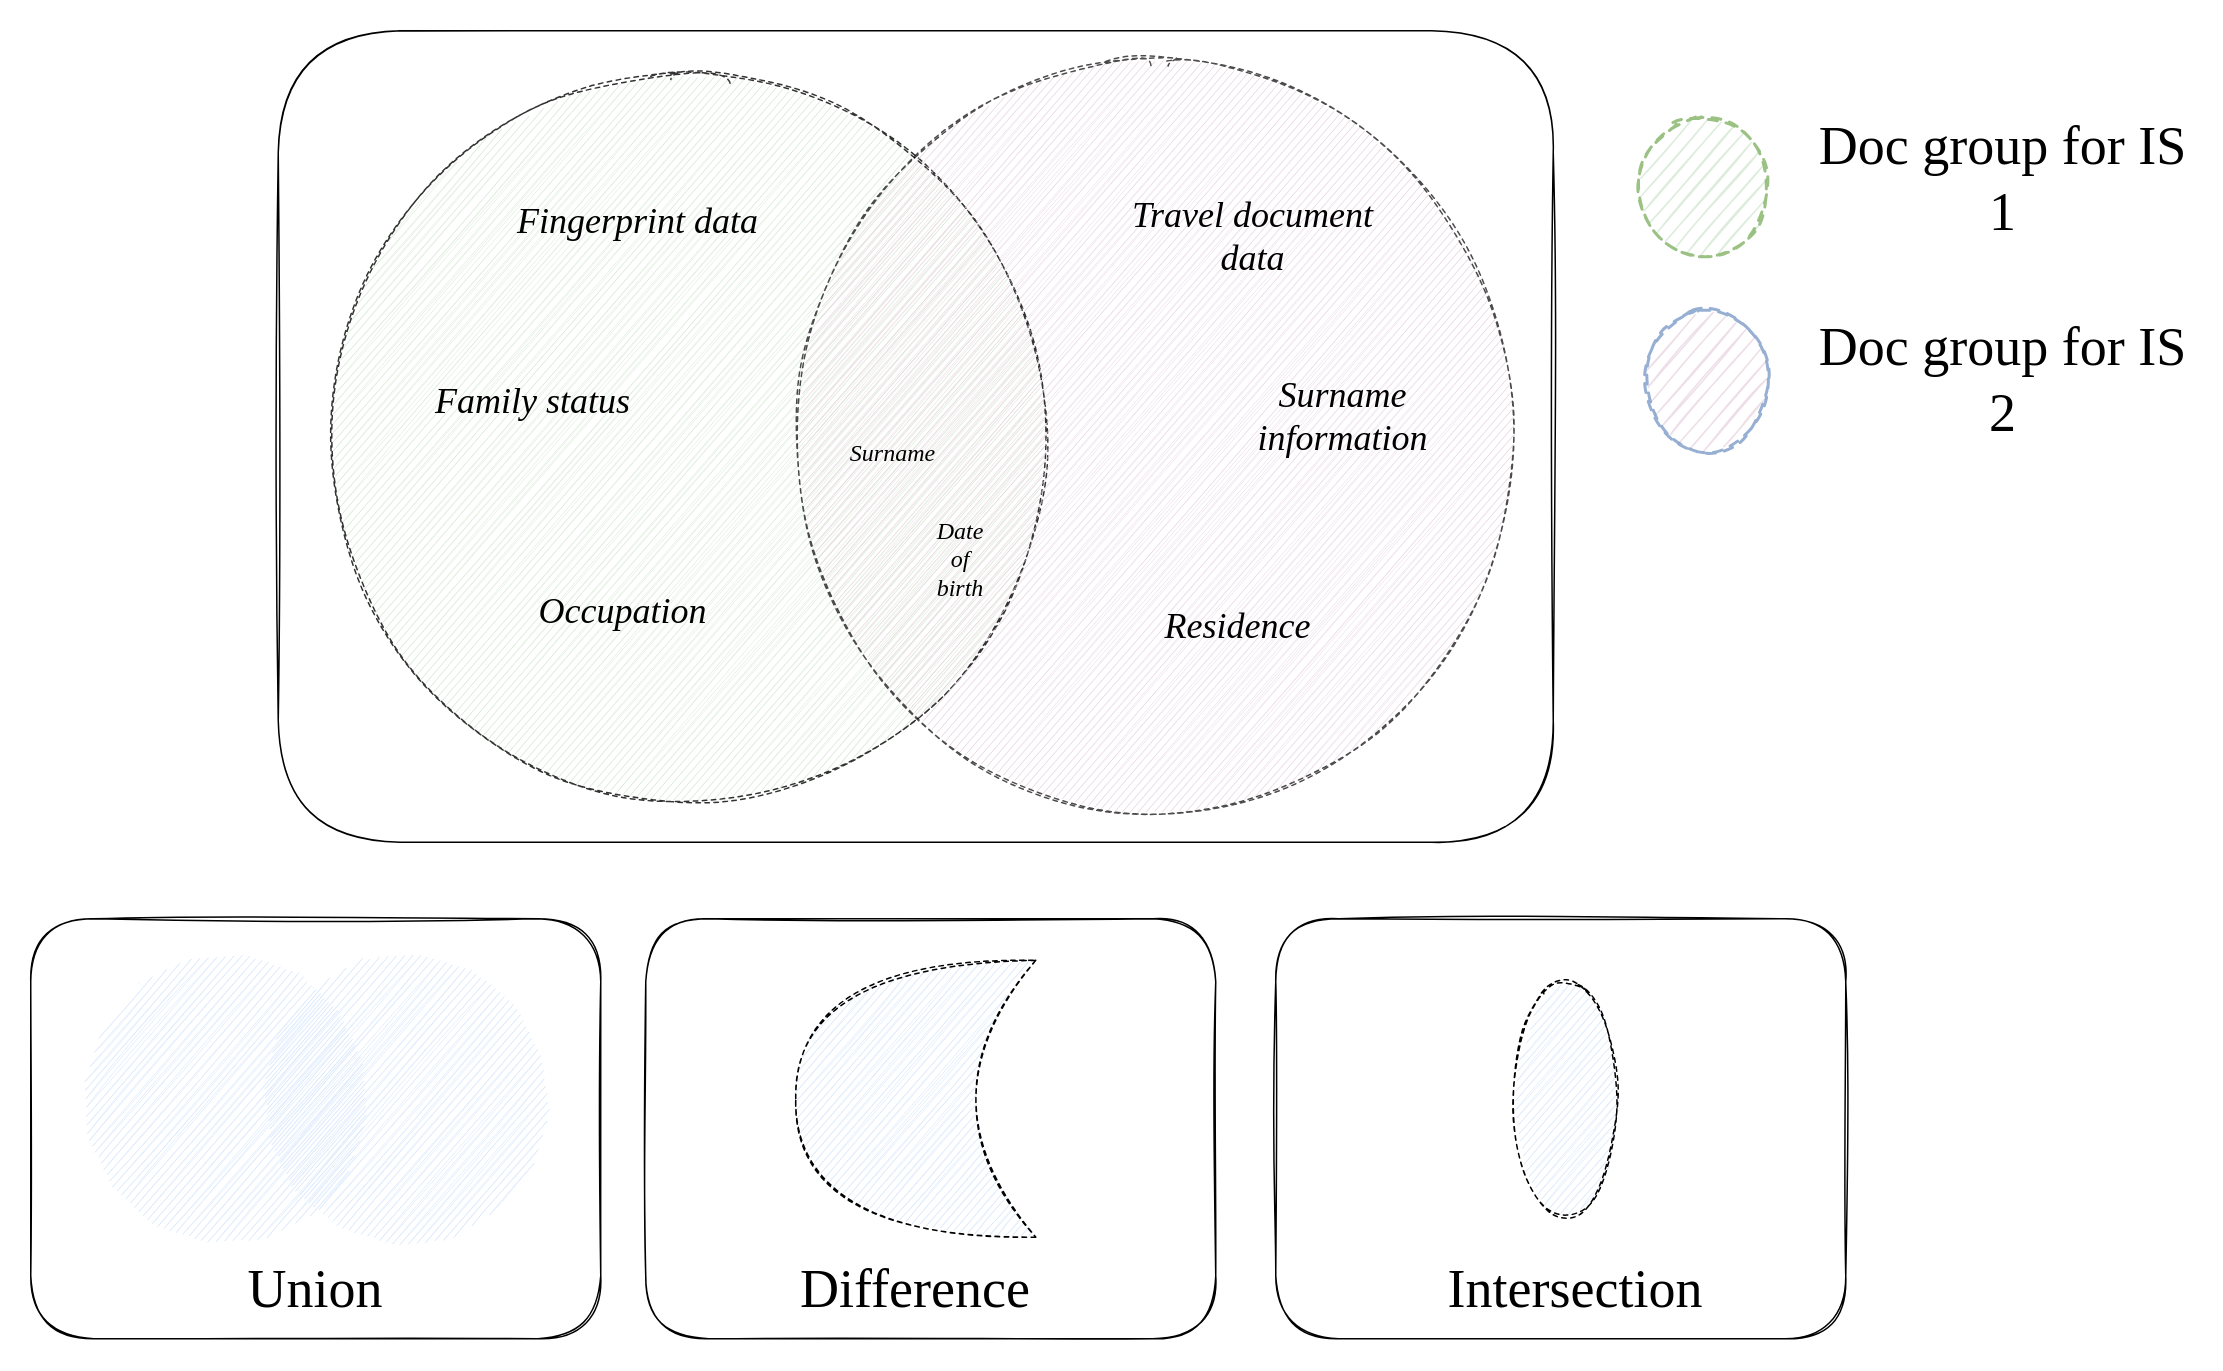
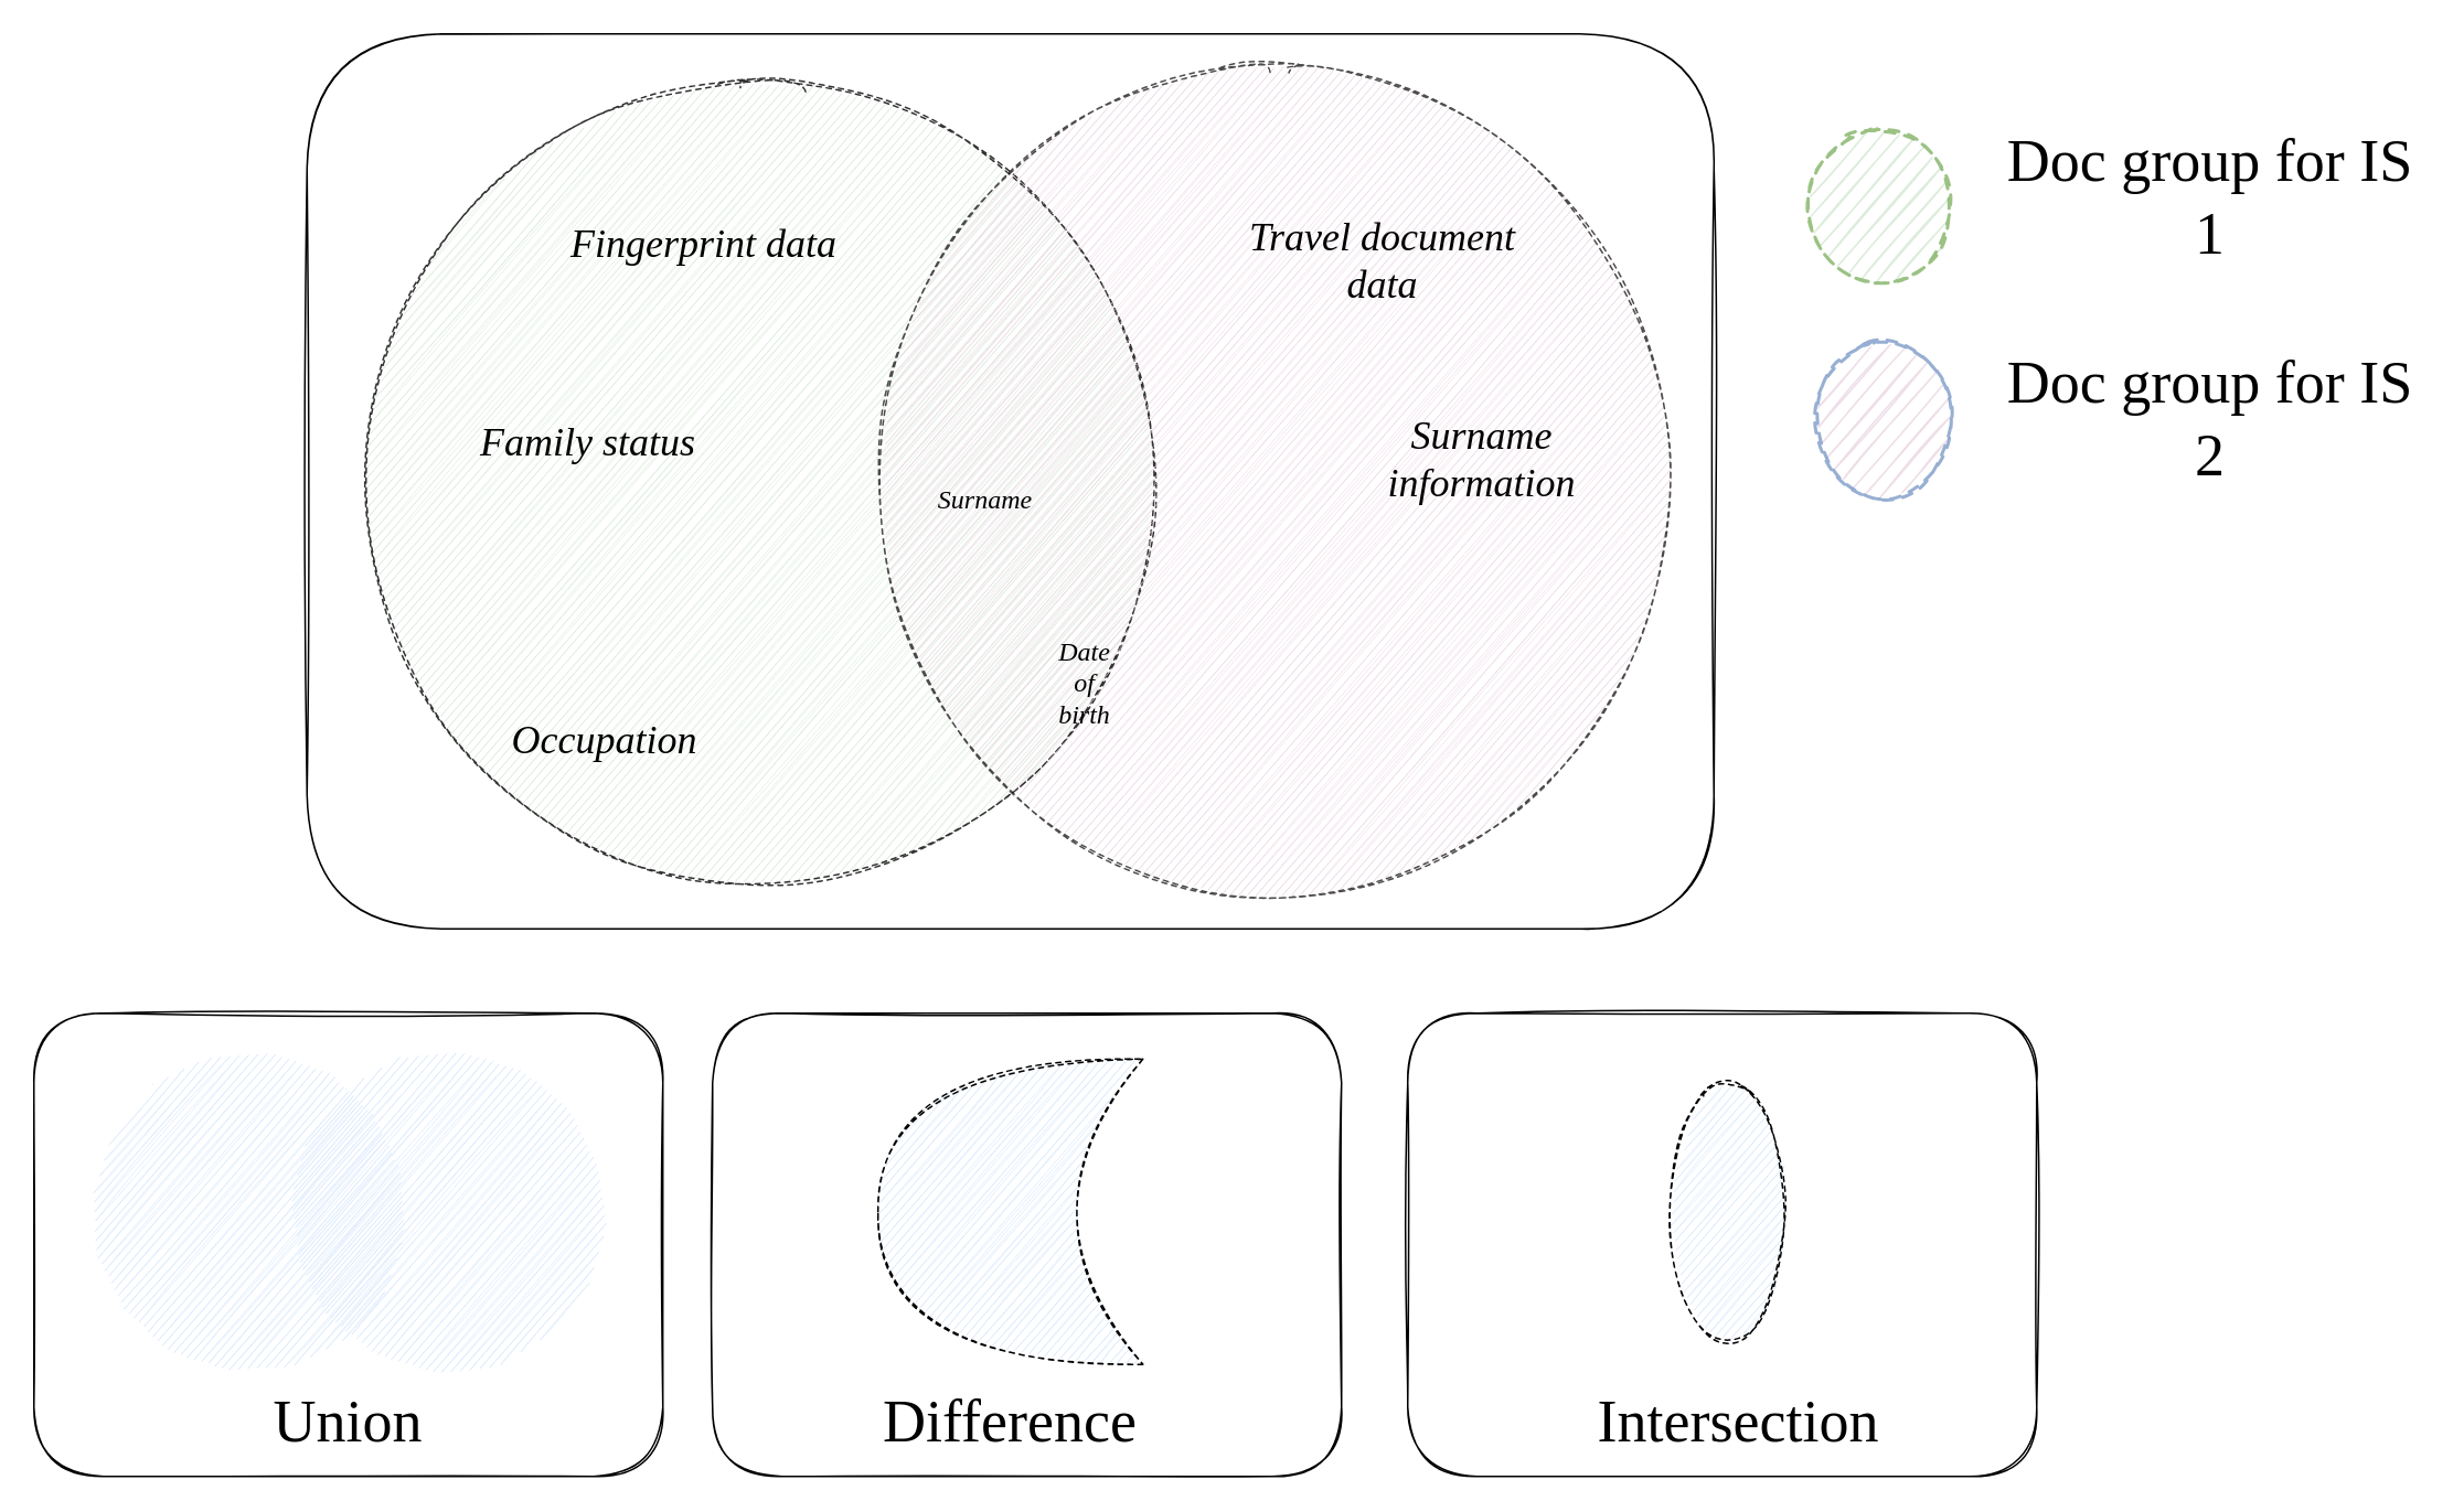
- <mxCell id="20" value="Date of birth" style="text;align=center;fontColor=#000000;fontSize=16;fontFamily=Futura;labelBackgroundColor=none;labelBorderColor=none;fontStyle=2;verticalAlign=middle;whiteSpace=wrap;html=1;shadow=0;sketch=0;" parent="1" vertex="1"><mxGeometry x="620" y="352" width="40" height="40" as="geometry" /></mxCell>
+ <mxCell id="20" value="Date of birth" style="text;align=center;fontColor=#000000;fontSize=16;fontFamily=Futura;labelBackgroundColor=none;labelBorderColor=none;fontStyle=2;verticalAlign=middle;whiteSpace=wrap;html=1;shadow=0;sketch=0;" parent="1" vertex="1"><mxGeometry x="635" y="392" width="40" height="40" as="geometry" /></mxCell>
- <mxCell id="16" value="Occupation" style="text;fontSize=24;align=center;verticalAlign=middle;fontColor=#000000;fontFamily=Futura;labelBackgroundColor=none;labelBorderColor=none;fontStyle=2;whiteSpace=wrap;html=1;shadow=0;sketch=0;" parent="1" vertex="1"><mxGeometry x="320" y="372" width="190" height="70" as="geometry" /></mxCell>
+ <mxCell id="16" value="Occupation" style="text;fontSize=24;align=center;verticalAlign=middle;fontColor=#000000;fontFamily=Futura;labelBackgroundColor=none;labelBorderColor=none;fontStyle=2;whiteSpace=wrap;html=1;shadow=0;sketch=0;" parent="1" vertex="1"><mxGeometry x="270" y="412" width="190" height="70" as="geometry" /></mxCell>
- <mxCell id="21" value="Residence" style="text;fontSize=24;align=center;verticalAlign=middle;fontColor=#000000;fontFamily=Futura;labelBackgroundColor=none;labelBorderColor=none;fontStyle=2;whiteSpace=wrap;html=1;shadow=0;sketch=0;" parent="1" vertex="1"><mxGeometry x="730" y="382" width="190" height="70" as="geometry" /></mxCell>
